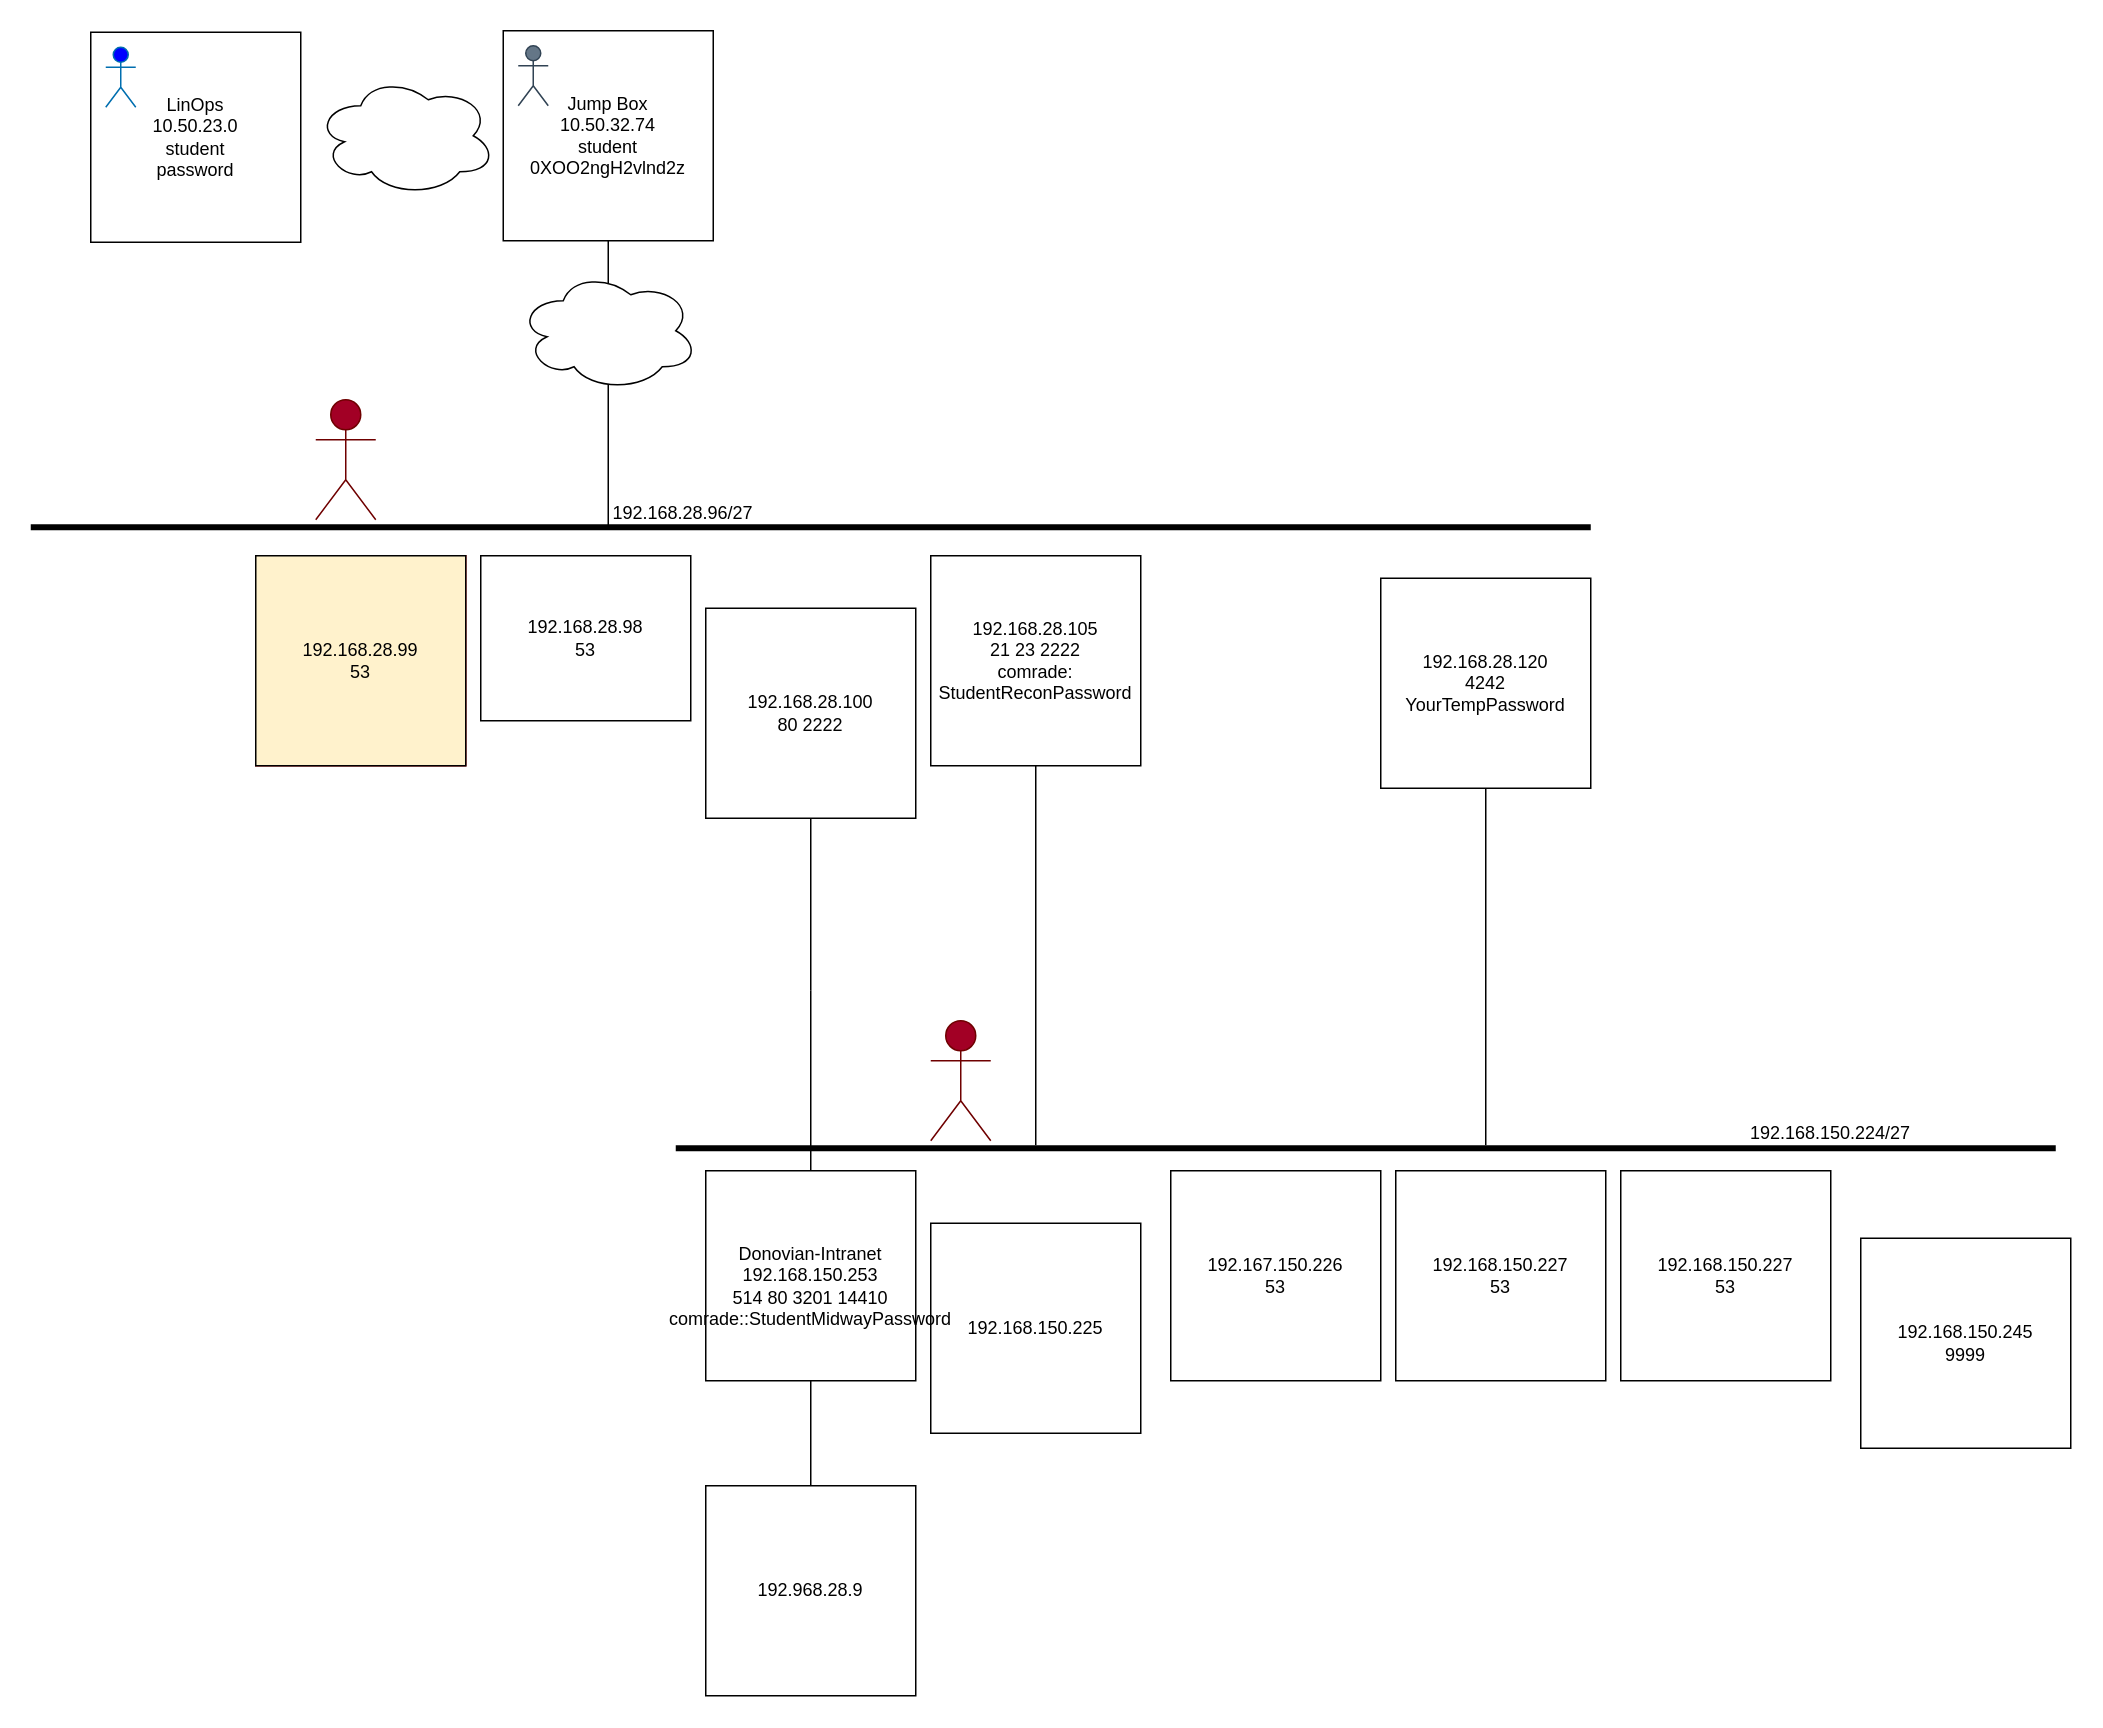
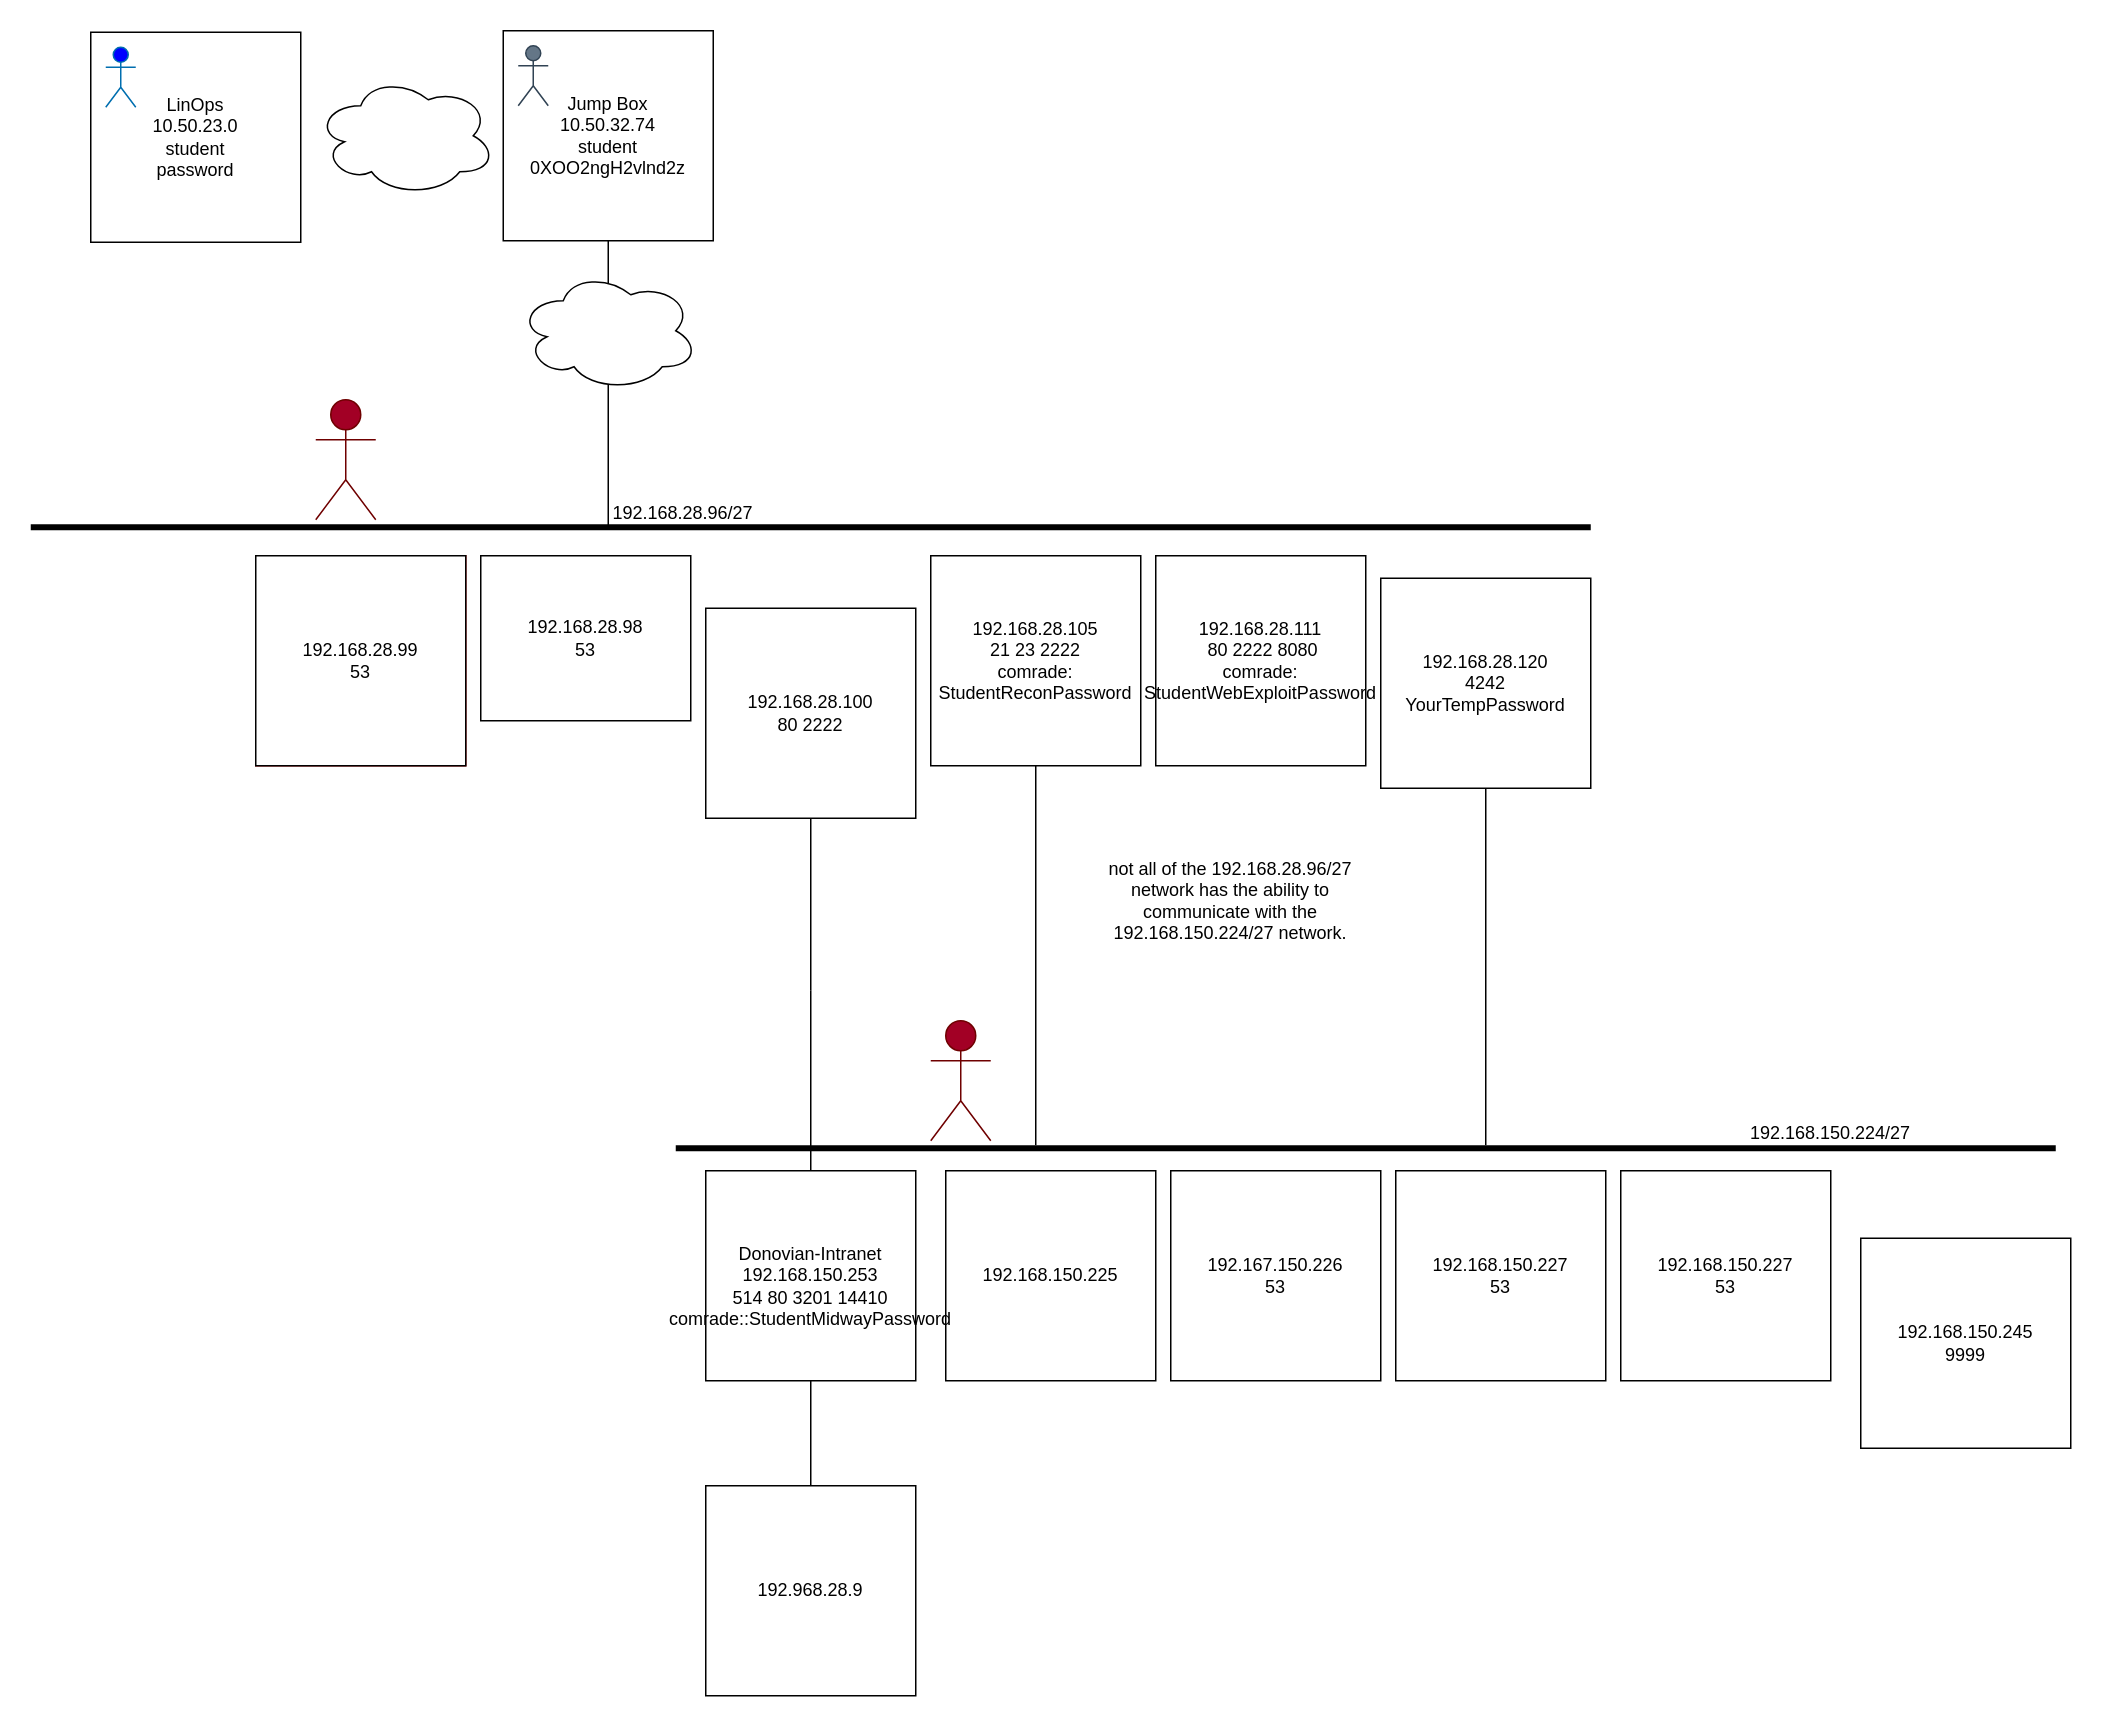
- <mxCell id="9" value="&lt;div&gt;192.168.28.99&lt;/div&gt;53" style="whiteSpace=wrap;html=1;aspect=fixed;fillColor=#fff2cc;" parent="8" vertex="1"><mxGeometry width="140" height="140" as="geometry" /></mxCell>
+ <mxCell id="9" value="&lt;div&gt;192.168.28.99&lt;/div&gt;53" style="whiteSpace=wrap;html=1;aspect=fixed;" parent="8" vertex="1"><mxGeometry width="140" height="140" as="geometry" /></mxCell>
+ <mxCell id="18" value="&lt;div&gt;192.168.28.111&lt;/div&gt;&lt;div&gt;&amp;nbsp;80 2222 8080&lt;/div&gt;&lt;div&gt;comrade:&lt;/div&gt;&lt;div&gt;StudentWebExploitPassword&lt;/div&gt;" style="whiteSpace=wrap;html=1;aspect=fixed;" parent="1" vertex="1"><mxGeometry x="770" y="370" width="140" height="140" as="geometry" /></mxCell>
+ <mxCell id="11" value="not all of the 192.168.28.96/27 network has the ability to communicate with the 192.168.150.224/27 network." style="text;html=1;strokeColor=none;fillColor=none;align=center;verticalAlign=middle;whiteSpace=wrap;rounded=0;" parent="1" vertex="1"><mxGeometry x="720" y="560" width="200" height="80" as="geometry" /></mxCell>
- <mxCell id="22" value="192.168.150.225" style="whiteSpace=wrap;html=1;aspect=fixed;" parent="1" vertex="1"><mxGeometry x="620" y="815" width="140" height="140" as="geometry" /></mxCell>
+ <mxCell id="22" value="192.168.150.225" style="whiteSpace=wrap;html=1;aspect=fixed;" parent="1" vertex="1"><mxGeometry x="630" y="780" width="140" height="140" as="geometry" /></mxCell>
